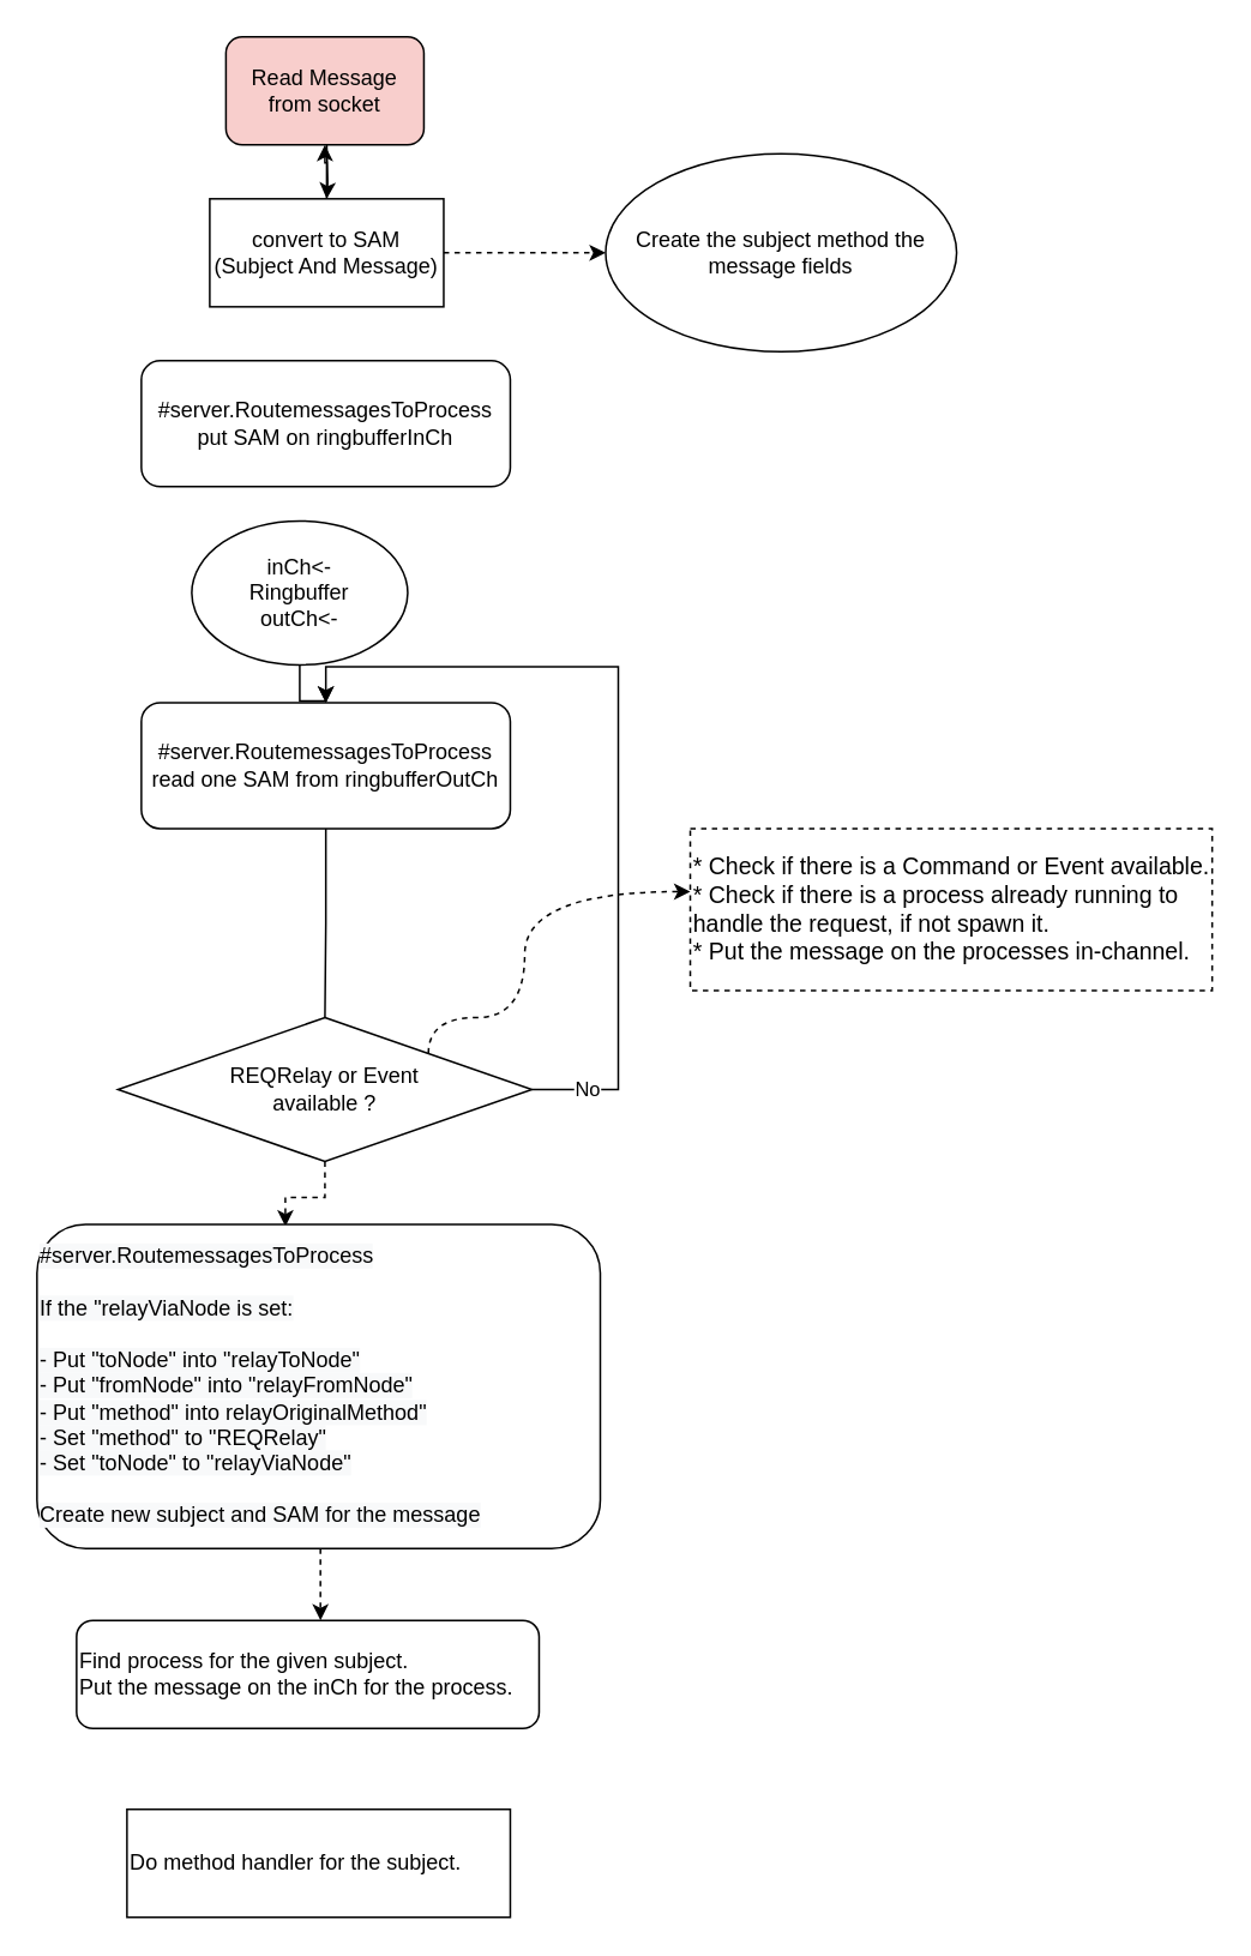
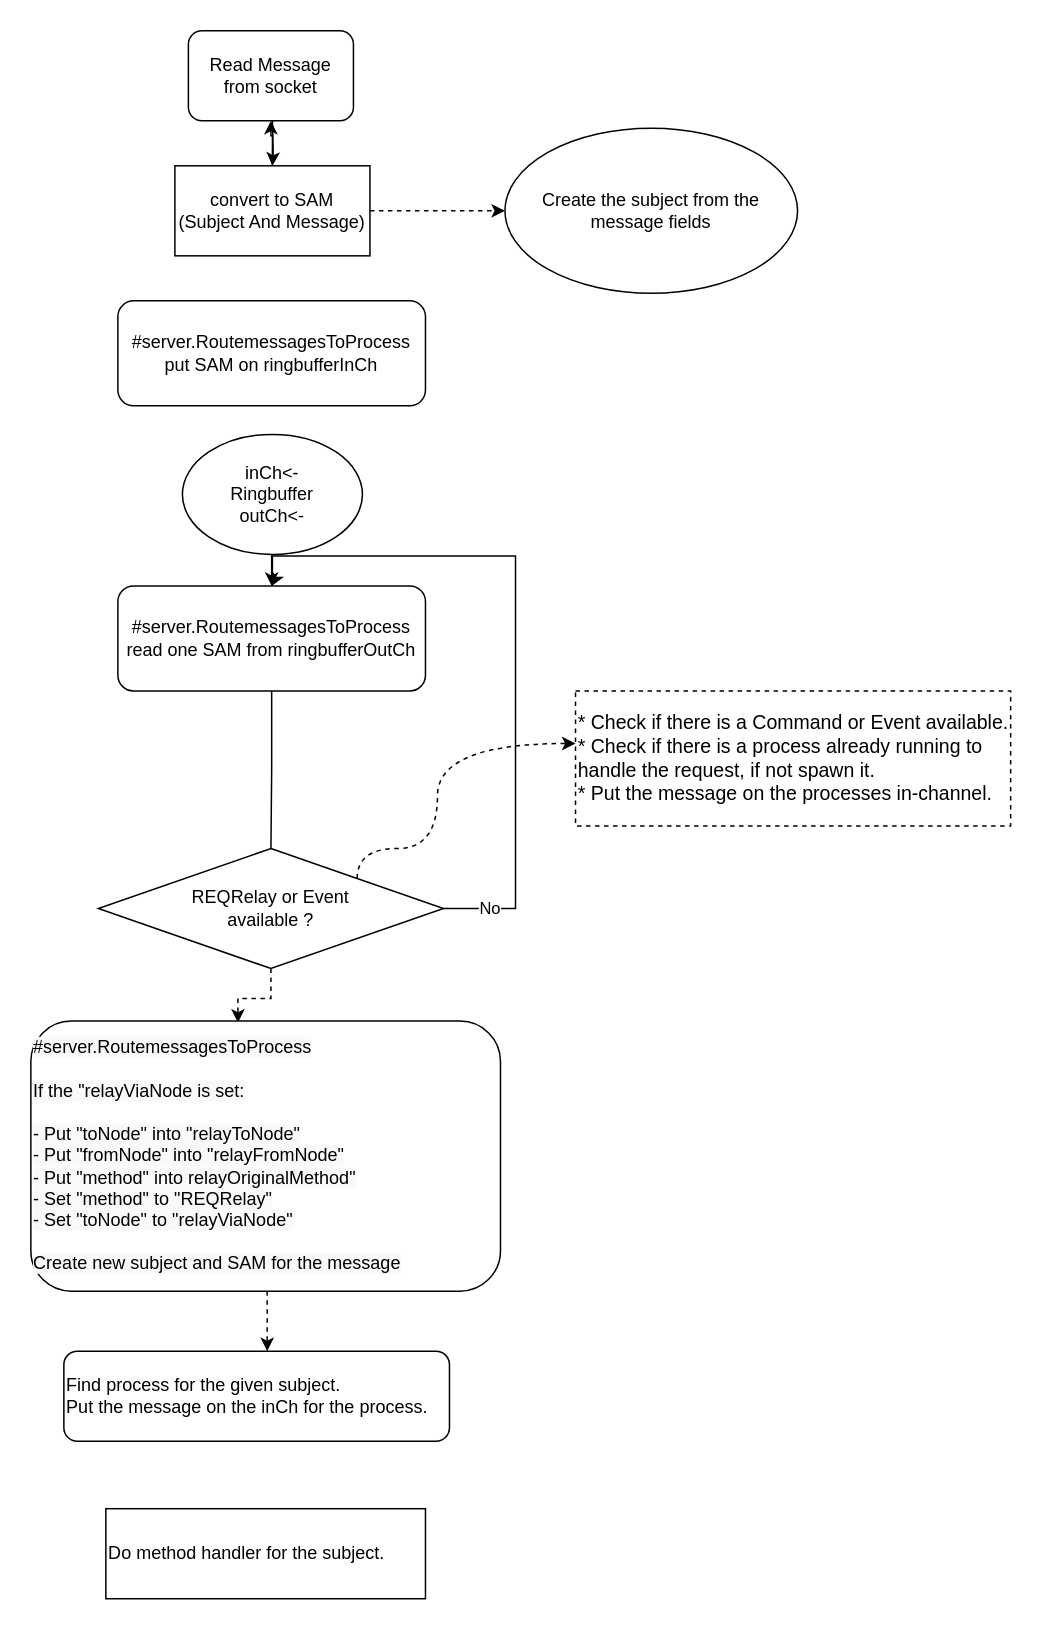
- <mxCell id="3" value="Read Message from socket" style="rounded=1;whiteSpace=wrap;html=1;fillColor=#f8cecc;" vertex="1" parent="1"><mxGeometry x="125" y="20" width="110" height="60" as="geometry" /></mxCell>
+ <mxCell id="3" value="Read Message from socket" style="rounded=1;whiteSpace=wrap;html=1;" vertex="1" parent="1"><mxGeometry x="125" y="20" width="110" height="60" as="geometry" /></mxCell>
- <mxCell id="12" value="Create the subject method the message fields" style="ellipse;whiteSpace=wrap;html=1;rounded=1;" vertex="1" parent="1"><mxGeometry x="336" y="85" width="195" height="110" as="geometry" /></mxCell>
+ <mxCell id="12" value="Create the subject from the message fields" style="ellipse;whiteSpace=wrap;html=1;rounded=1;" vertex="1" parent="1"><mxGeometry x="336" y="85" width="195" height="110" as="geometry" /></mxCell>
- <mxCell id="9" value="inCh&amp;lt;-&lt;br&gt;Ringbuffer&lt;br&gt;outCh&amp;lt;-" style="ellipse;whiteSpace=wrap;html=1;" vertex="1" parent="1"><mxGeometry x="106" y="289" width="120" height="80" as="geometry" /></mxCell>
+ <mxCell id="9" value="inCh&amp;lt;-&lt;br&gt;Ringbuffer&lt;br&gt;outCh&amp;lt;-" style="ellipse;whiteSpace=wrap;html=1;" vertex="1" parent="1"><mxGeometry x="121" y="289" width="120" height="80" as="geometry" /></mxCell>
